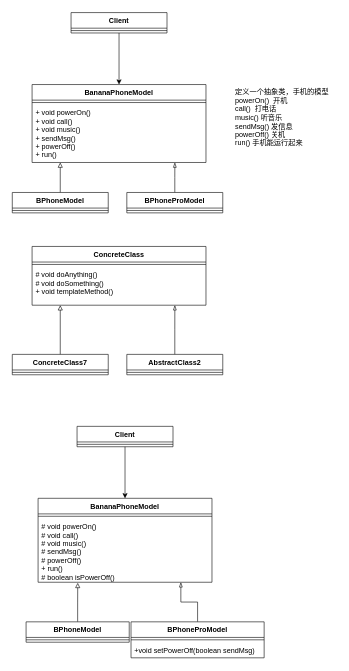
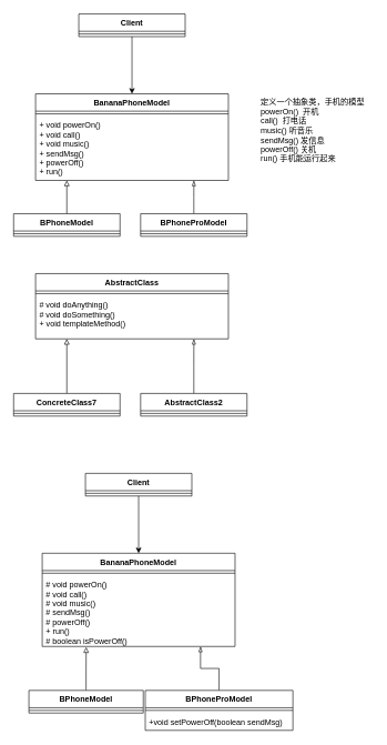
- <mxCell id="15" value="ConcreteClass" style="swimlane;fontStyle=1;align=center;verticalAlign=top;childLayout=stackLayout;horizontal=1;startSize=26;horizontalStack=0;resizeParent=1;resizeParentMax=0;resizeLast=0;collapsible=1;marginBottom=0;" parent="1" vertex="1"><mxGeometry x="53" y="410" width="290" height="98" as="geometry" /></mxCell>
+ <mxCell id="15" value="AbstractClass" style="swimlane;fontStyle=1;align=center;verticalAlign=top;childLayout=stackLayout;horizontal=1;startSize=26;horizontalStack=0;resizeParent=1;resizeParentMax=0;resizeLast=0;collapsible=1;marginBottom=0;" parent="1" vertex="1"><mxGeometry x="53" y="410" width="290" height="98" as="geometry" /></mxCell>
